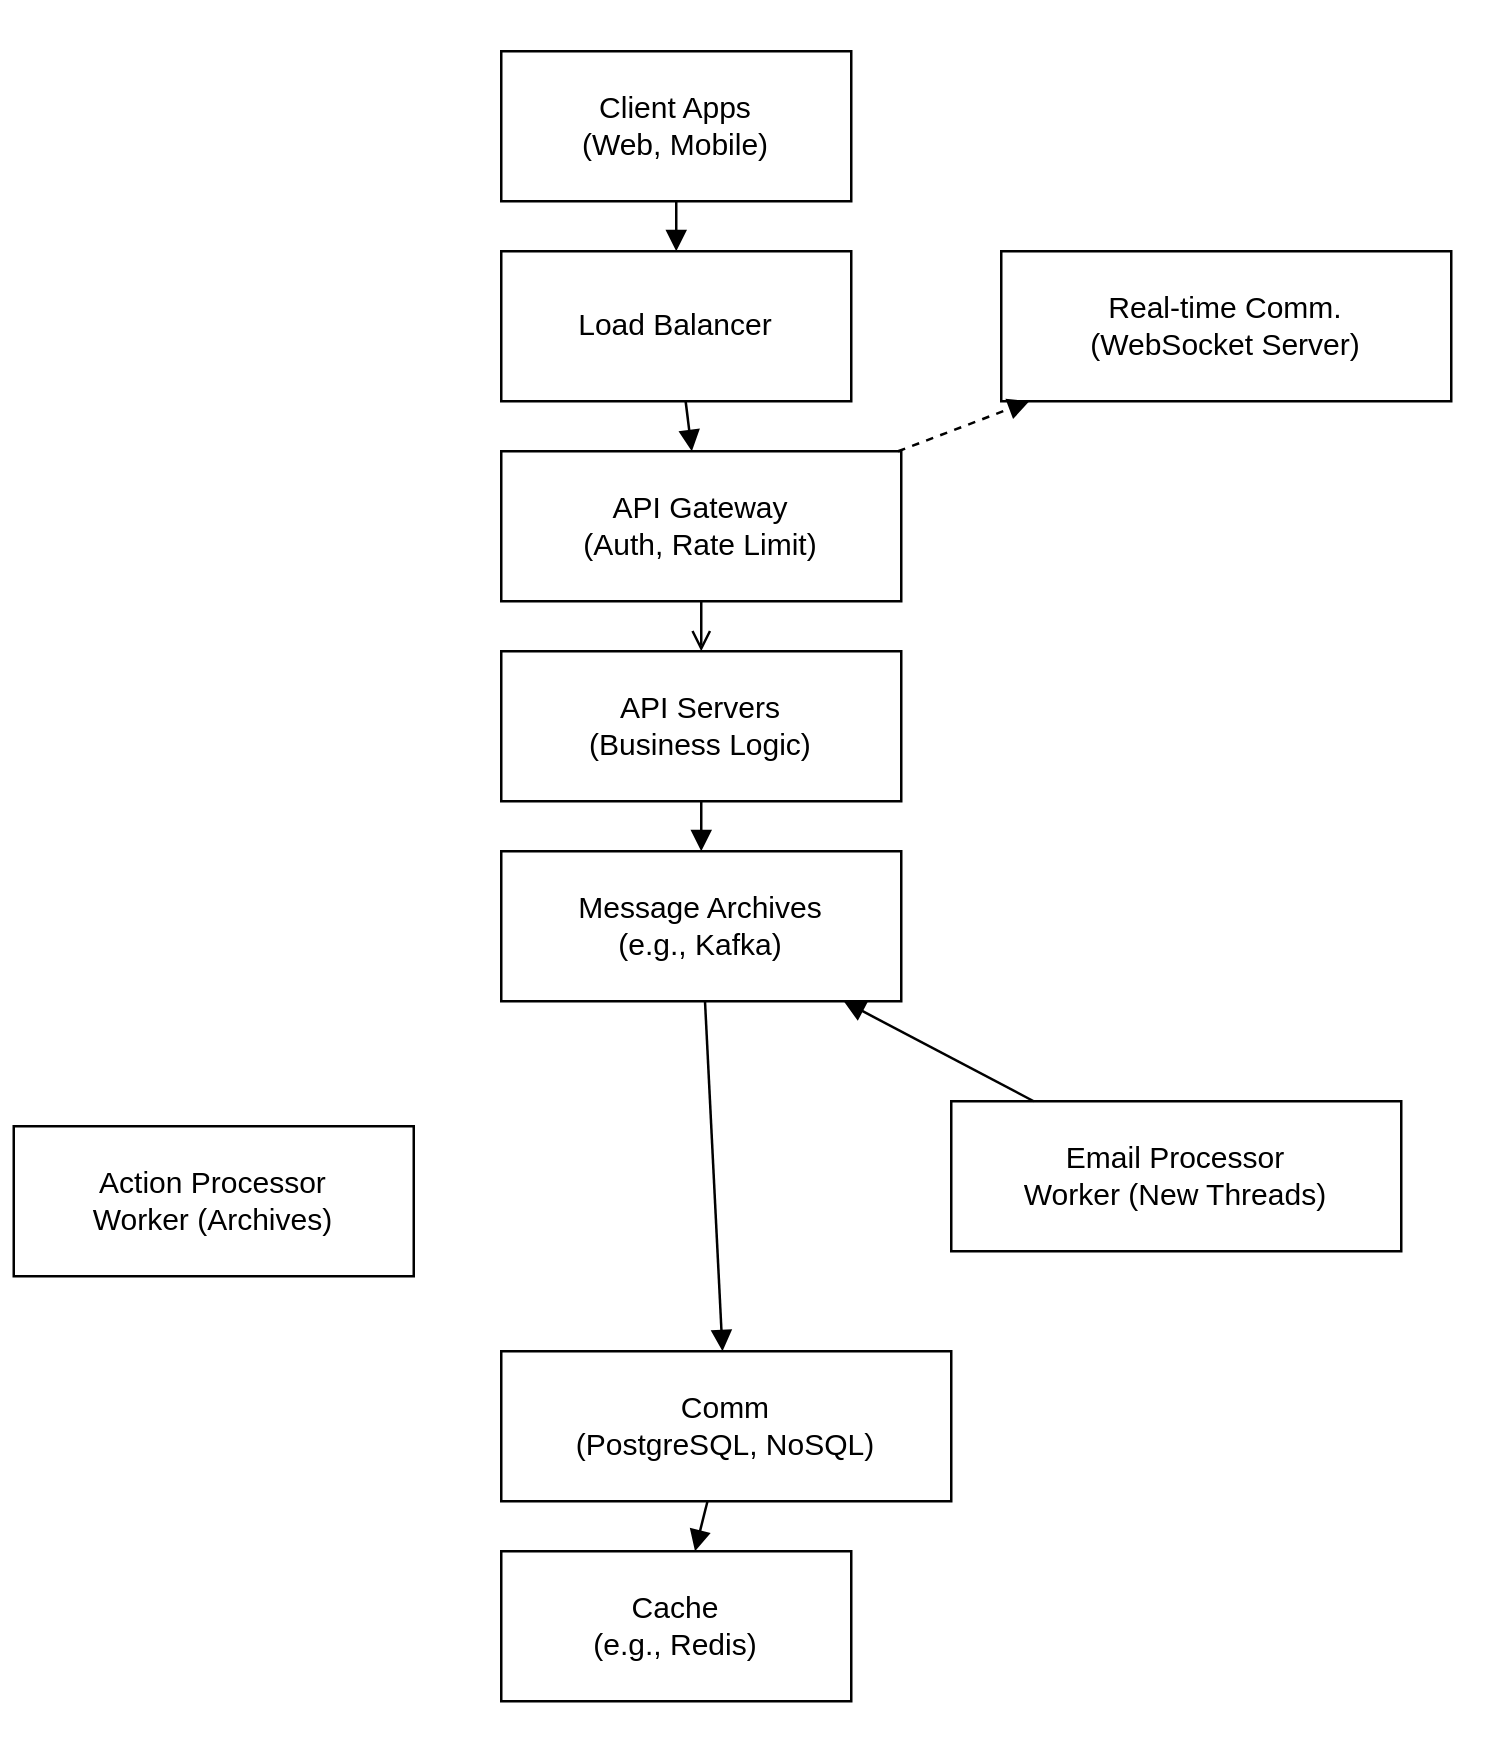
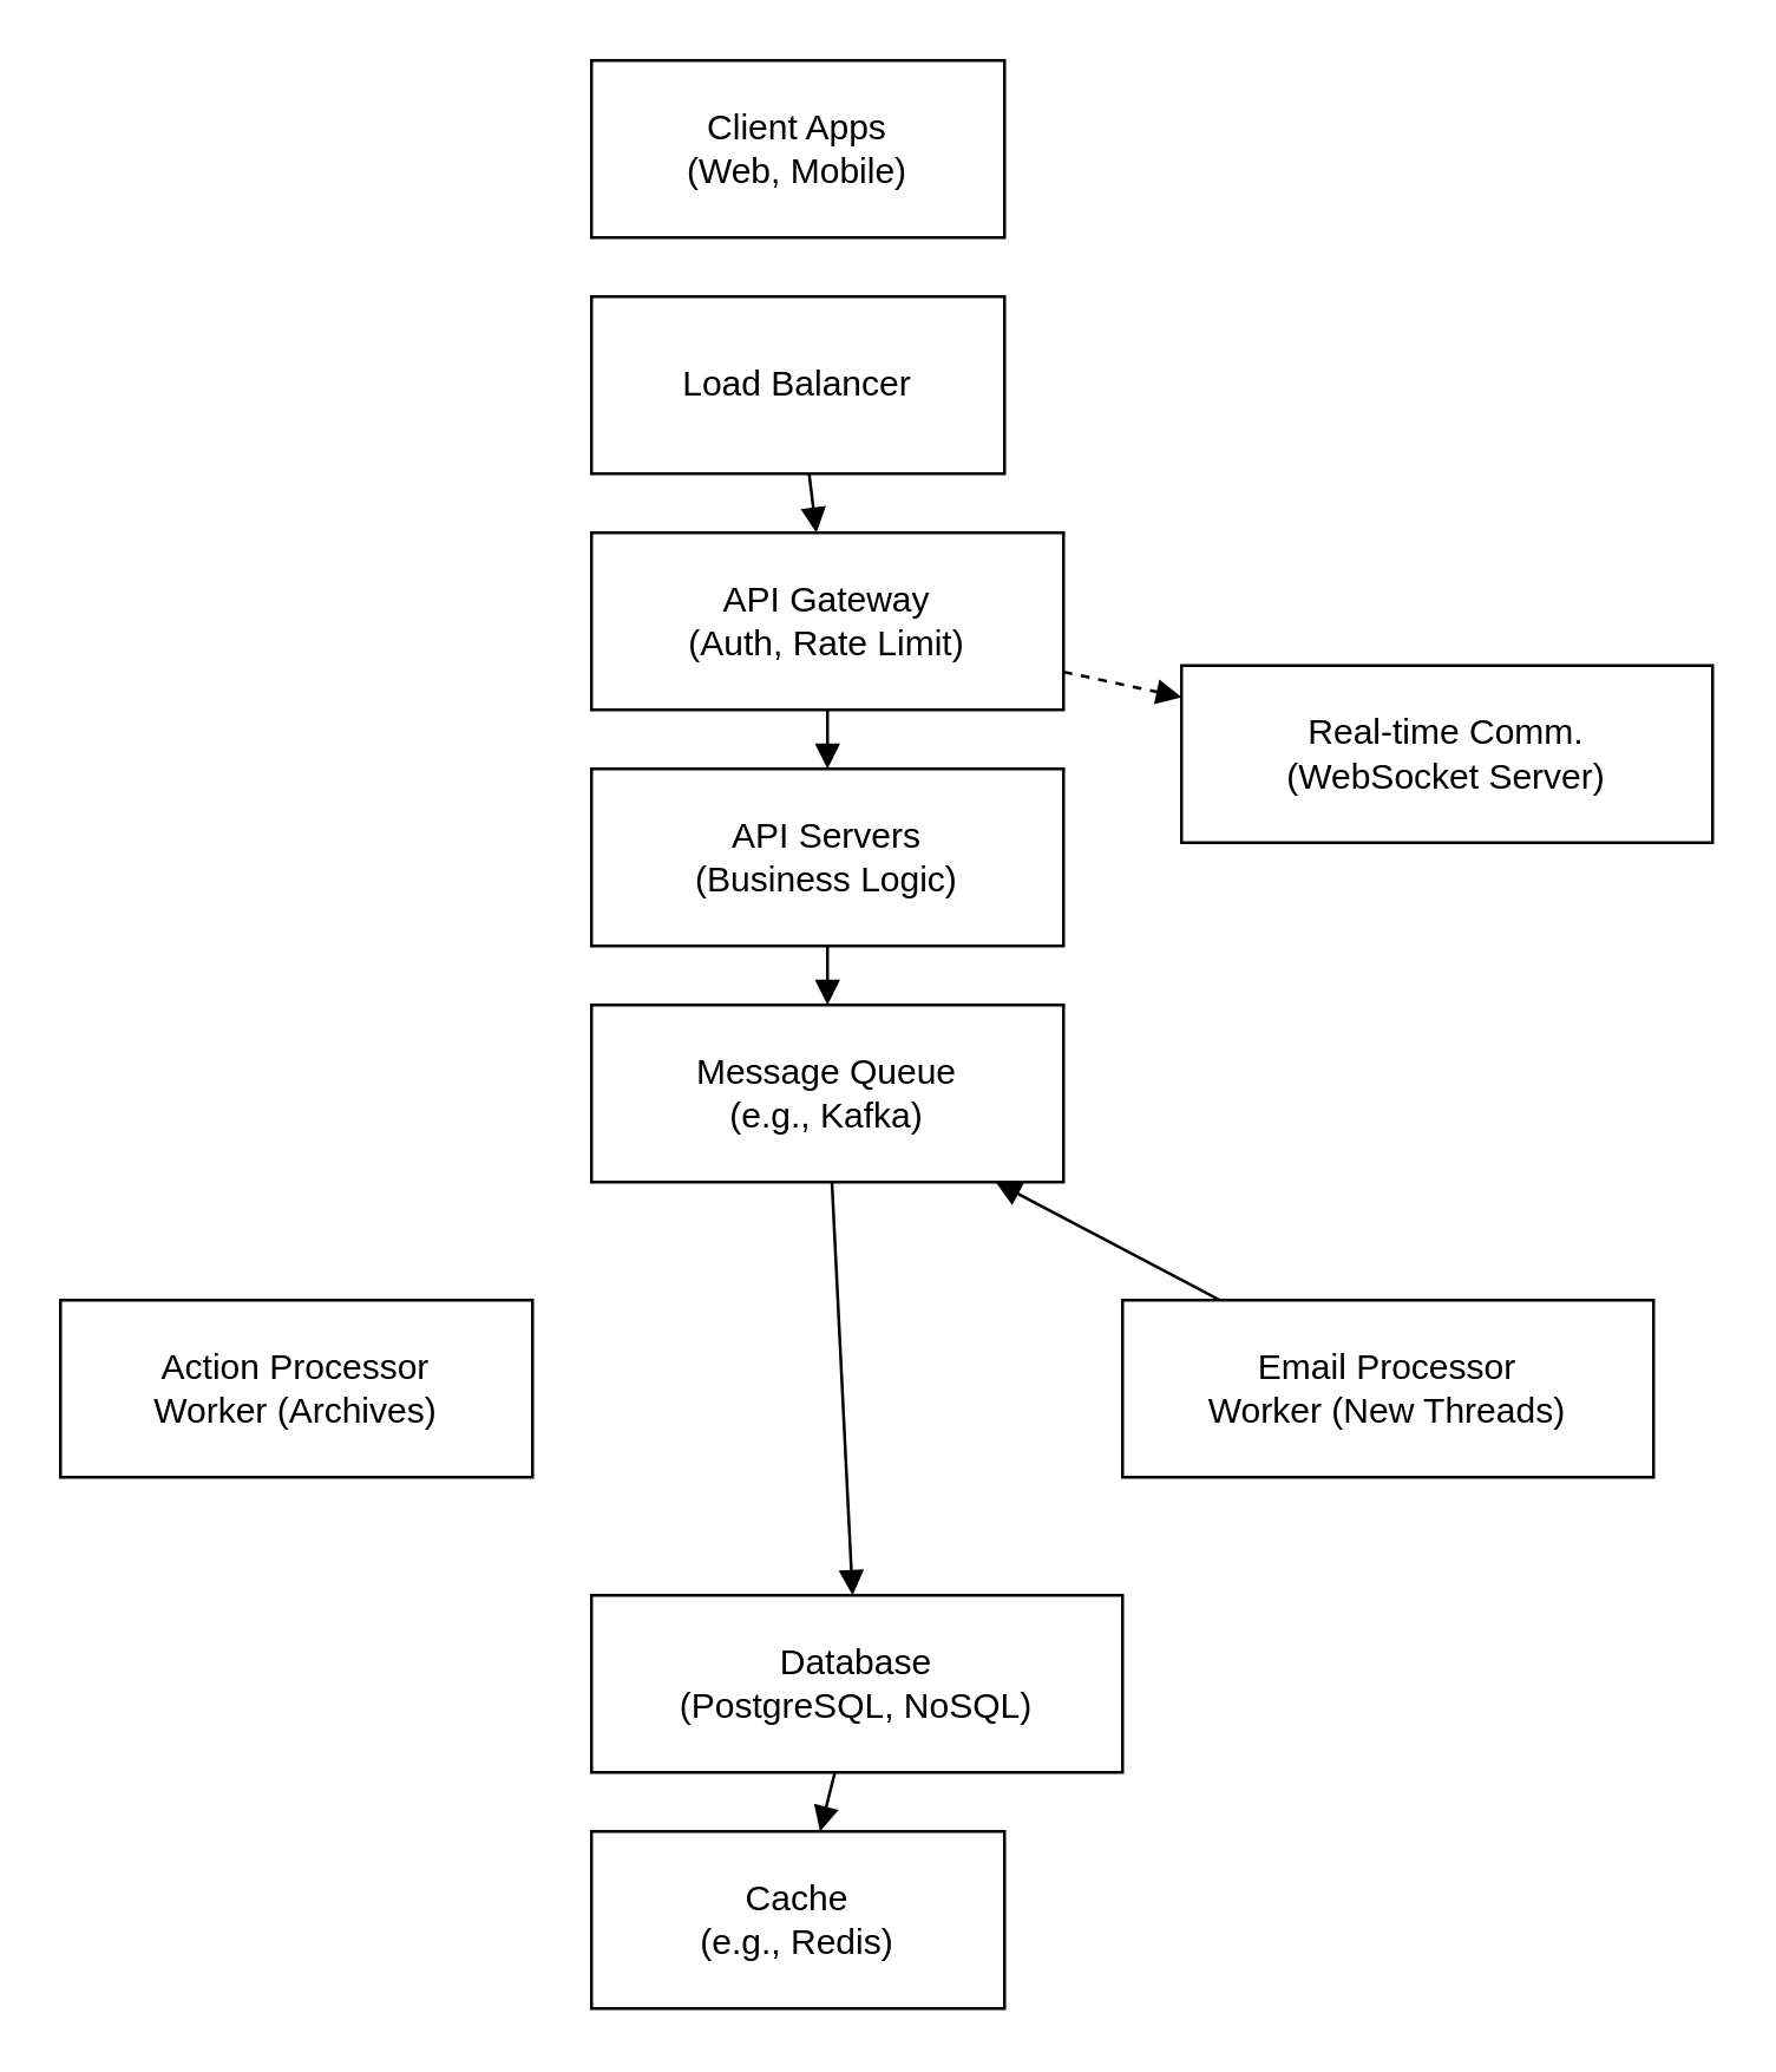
- <mxCell id="4" style="endArrow=block;html=1;" parent="1" source="2" target="3" edge="1"><mxGeometry relative="1" as="geometry" /></mxCell>
- <mxCell id="7" value="Real-time Comm.&#10;(WebSocket Server)" style="shape=rectangle;whiteSpace=wrap;html=1;" parent="1" vertex="1"><mxGeometry x="400" y="100" width="180" height="60" as="geometry" /></mxCell>
+ <mxCell id="7" value="Real-time Comm.&#10;(WebSocket Server)" style="shape=rectangle;whiteSpace=wrap;html=1;" parent="1" vertex="1"><mxGeometry x="400" y="225" width="180" height="60" as="geometry" /></mxCell>
- <mxCell id="10" style="endArrow=open;html=1;" parent="1" source="5" target="9" edge="1"><mxGeometry relative="1" as="geometry" /></mxCell>
+ <mxCell id="10" style="endArrow=block;html=1;" parent="1" source="5" target="9" edge="1"><mxGeometry relative="1" as="geometry" /></mxCell>
- <mxCell id="11" value="Message Archives&#10;(e.g., Kafka)" style="shape=rectangle;whiteSpace=wrap;html=1;" parent="1" vertex="1"><mxGeometry x="200" y="340" width="160" height="60" as="geometry" /></mxCell>
+ <mxCell id="11" value="Message Queue&#10;(e.g., Kafka)" style="shape=rectangle;whiteSpace=wrap;html=1;" parent="1" vertex="1"><mxGeometry x="200" y="340" width="160" height="60" as="geometry" /></mxCell>
- <mxCell id="13" value="Action Processor&#10;Worker (Archives)" style="shape=rectangle;whiteSpace=wrap;html=1;" parent="1" vertex="1"><mxGeometry x="5" y="450" width="160" height="60" as="geometry" /></mxCell>
+ <mxCell id="13" value="Action Processor&#10;Worker (Archives)" style="shape=rectangle;whiteSpace=wrap;html=1;" parent="1" vertex="1"><mxGeometry x="20" y="440" width="160" height="60" as="geometry" /></mxCell>
- <mxCell id="16" value="Comm&#10;(PostgreSQL, NoSQL)" style="shape=rectangle;whiteSpace=wrap;html=1;" parent="1" vertex="1"><mxGeometry x="200" y="540" width="180" height="60" as="geometry" /></mxCell>
+ <mxCell id="16" value="Database&#10;(PostgreSQL, NoSQL)" style="shape=rectangle;whiteSpace=wrap;html=1;" parent="1" vertex="1"><mxGeometry x="200" y="540" width="180" height="60" as="geometry" /></mxCell>
